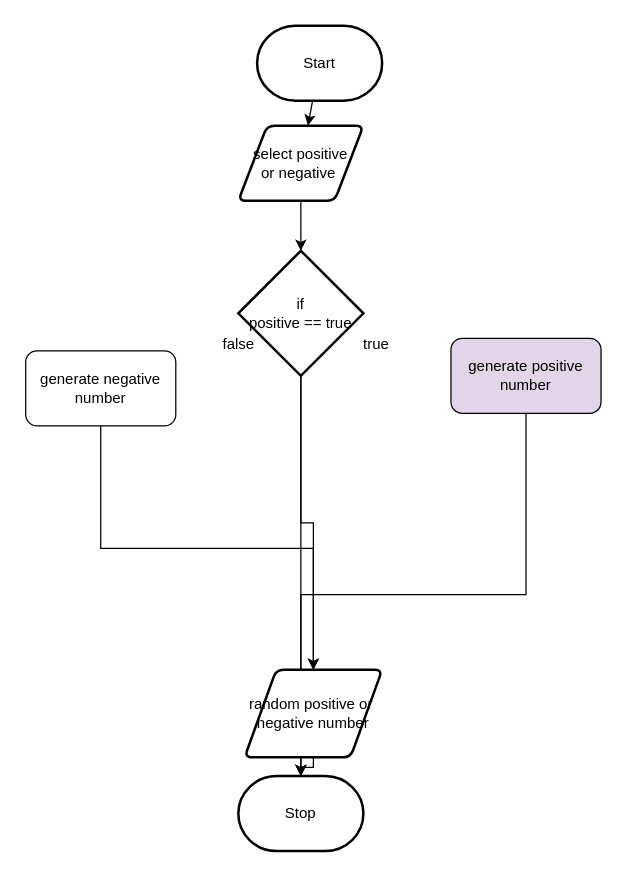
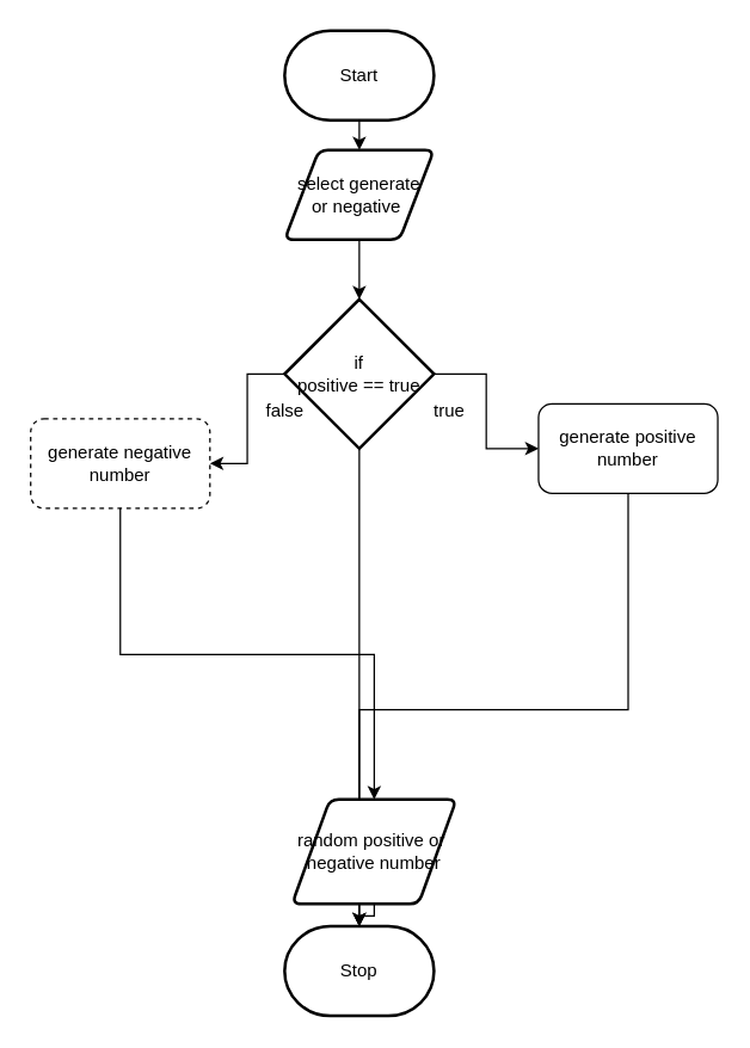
- <mxCell id="4" value="Start" style="strokeWidth=2;html=1;shape=mxgraph.flowchart.terminator;whiteSpace=wrap;" parent="1" vertex="1"><mxGeometry x="205" y="20" width="100" height="60" as="geometry" /></mxCell>
+ <mxCell id="4" value="Start" style="strokeWidth=2;html=1;shape=mxgraph.flowchart.terminator;whiteSpace=wrap;" parent="1" vertex="1"><mxGeometry x="190" y="20" width="100" height="60" as="geometry" /></mxCell>
- <mxCell id="17" value="select positive&lt;div&gt;or negative&amp;nbsp;&lt;/div&gt;" style="shape=parallelogram;html=1;strokeWidth=2;perimeter=parallelogramPerimeter;whiteSpace=wrap;rounded=1;arcSize=12;size=0.23;" vertex="1" parent="1"><mxGeometry x="190" y="100" width="100" height="60" as="geometry" /></mxCell>
+ <mxCell id="17" value="select generate&lt;div&gt;or negative&amp;nbsp;&lt;/div&gt;" style="shape=parallelogram;html=1;strokeWidth=2;perimeter=parallelogramPerimeter;whiteSpace=wrap;rounded=1;arcSize=12;size=0.23;" vertex="1" parent="1"><mxGeometry x="190" y="100" width="100" height="60" as="geometry" /></mxCell>
+ <mxCell id="7" style="edgeStyle=orthogonalEdgeStyle;html=1;exitX=1;exitY=0.5;exitDx=0;exitDy=0;exitPerimeter=0;rounded=0;curved=0;" parent="1" source="9" target="11" edge="1"><mxGeometry relative="1" as="geometry" /></mxCell>
- <mxCell id="11" value="generate positive number" style="rounded=1;whiteSpace=wrap;html=1;fillColor=#e1d5e7;" parent="1" vertex="1"><mxGeometry x="360" y="270" width="120" height="60" as="geometry" /></mxCell>
+ <mxCell id="11" value="generate positive number" style="rounded=1;whiteSpace=wrap;html=1;" parent="1" vertex="1"><mxGeometry x="360" y="270" width="120" height="60" as="geometry" /></mxCell>
- <mxCell id="13" value="generate negative number" style="rounded=1;whiteSpace=wrap;html=1;" parent="1" vertex="1"><mxGeometry x="20" y="280" width="120" height="60" as="geometry" /></mxCell>
+ <mxCell id="13" value="generate negative number" style="rounded=1;whiteSpace=wrap;html=1;dashed=1;" parent="1" vertex="1"><mxGeometry x="20" y="280" width="120" height="60" as="geometry" /></mxCell>
- <mxCell id="8" value="" style="edgeStyle=orthogonalEdgeStyle;html=1;rounded=0;curved=0;" parent="1" source="9" target="19" edge="1"><mxGeometry relative="1" as="geometry" /></mxCell>
+ <mxCell id="8" value="" style="edgeStyle=orthogonalEdgeStyle;html=1;rounded=0;curved=0;" parent="1" source="9" target="13" edge="1"><mxGeometry relative="1" as="geometry" /></mxCell>
